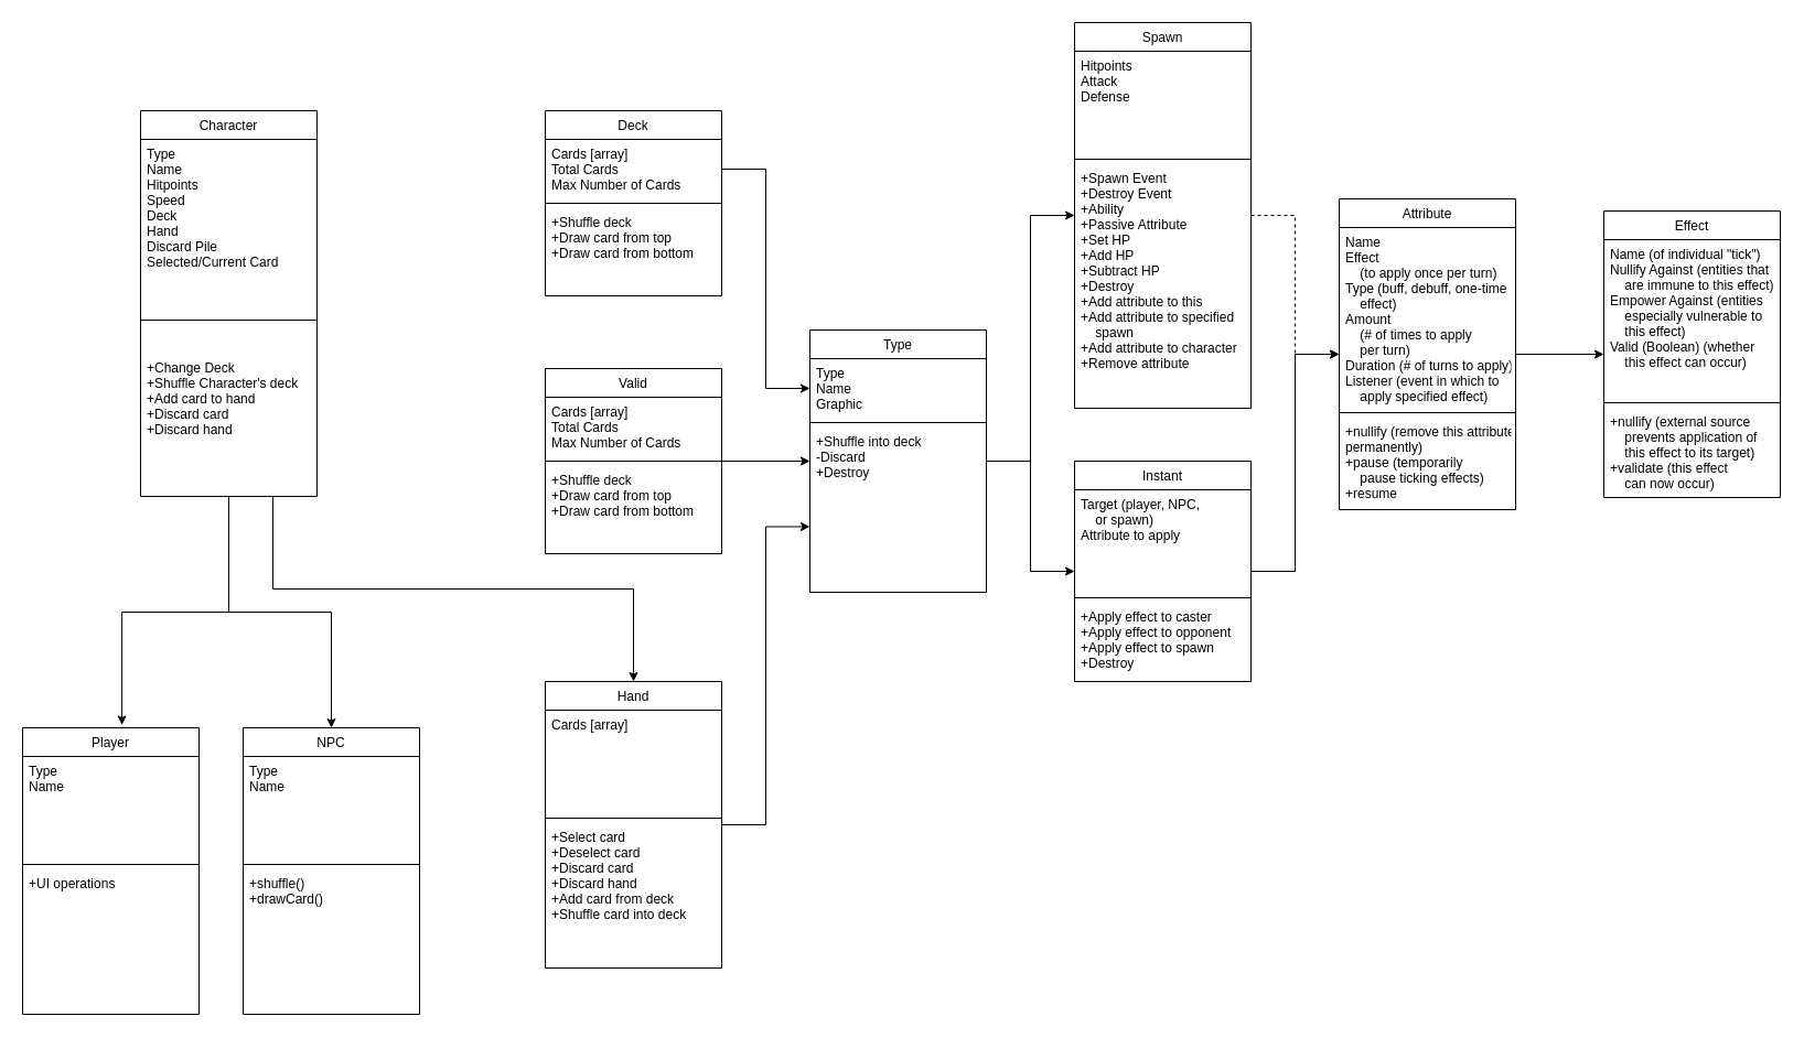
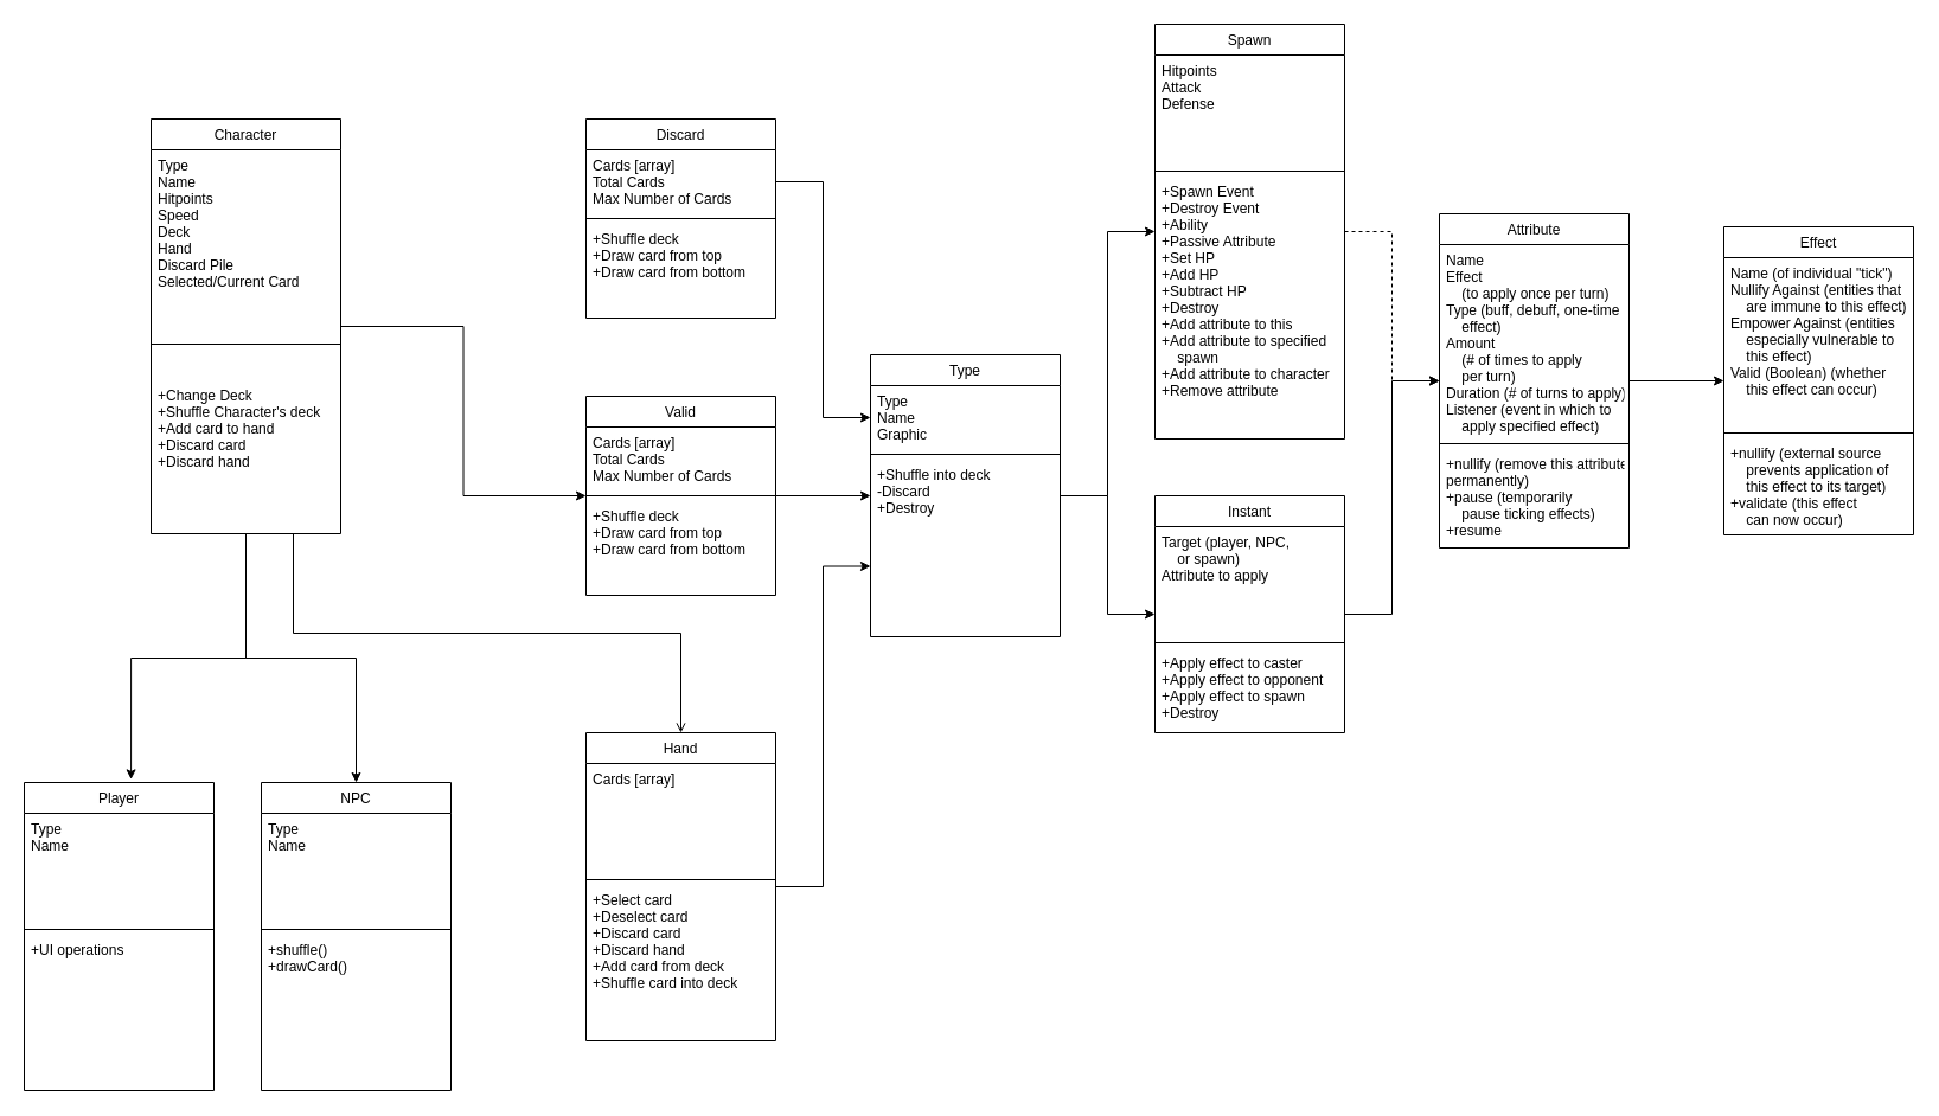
- <mxCell id="2" value="Deck" style="swimlane;fontStyle=0;align=center;verticalAlign=top;childLayout=stackLayout;horizontal=1;startSize=26;horizontalStack=0;resizeParent=1;resizeLast=0;collapsible=1;marginBottom=0;rounded=0;shadow=0;strokeWidth=1;" parent="1" vertex="1"><mxGeometry x="494" y="100" width="160" height="168" as="geometry"><mxRectangle x="230" y="140" width="160" height="26" as="alternateBounds" /></mxGeometry></mxCell>
+ <mxCell id="2" value="Discard" style="swimlane;fontStyle=0;align=center;verticalAlign=top;childLayout=stackLayout;horizontal=1;startSize=26;horizontalStack=0;resizeParent=1;resizeLast=0;collapsible=1;marginBottom=0;rounded=0;shadow=0;strokeWidth=1;" parent="1" vertex="1"><mxGeometry x="494" y="100" width="160" height="168" as="geometry"><mxRectangle x="230" y="140" width="160" height="26" as="alternateBounds" /></mxGeometry></mxCell>
+ <mxCell id="14" style="edgeStyle=orthogonalEdgeStyle;rounded=0;orthogonalLoop=1;jettySize=auto;html=1;" edge="1" parent="1" source="16" target="34"><mxGeometry relative="1" as="geometry" /></mxCell>
- <mxCell id="15" style="edgeStyle=orthogonalEdgeStyle;rounded=0;orthogonalLoop=1;jettySize=auto;html=1;exitX=0.75;exitY=1;exitDx=0;exitDy=0;" edge="1" parent="1" source="16" target="29"><mxGeometry relative="1" as="geometry" /></mxCell>
+ <mxCell id="15" style="edgeStyle=orthogonalEdgeStyle;rounded=0;orthogonalLoop=1;jettySize=auto;html=1;exitX=0.75;exitY=1;exitDx=0;exitDy=0;endArrow=open;" edge="1" parent="1" source="16" target="29"><mxGeometry relative="1" as="geometry" /></mxCell>
